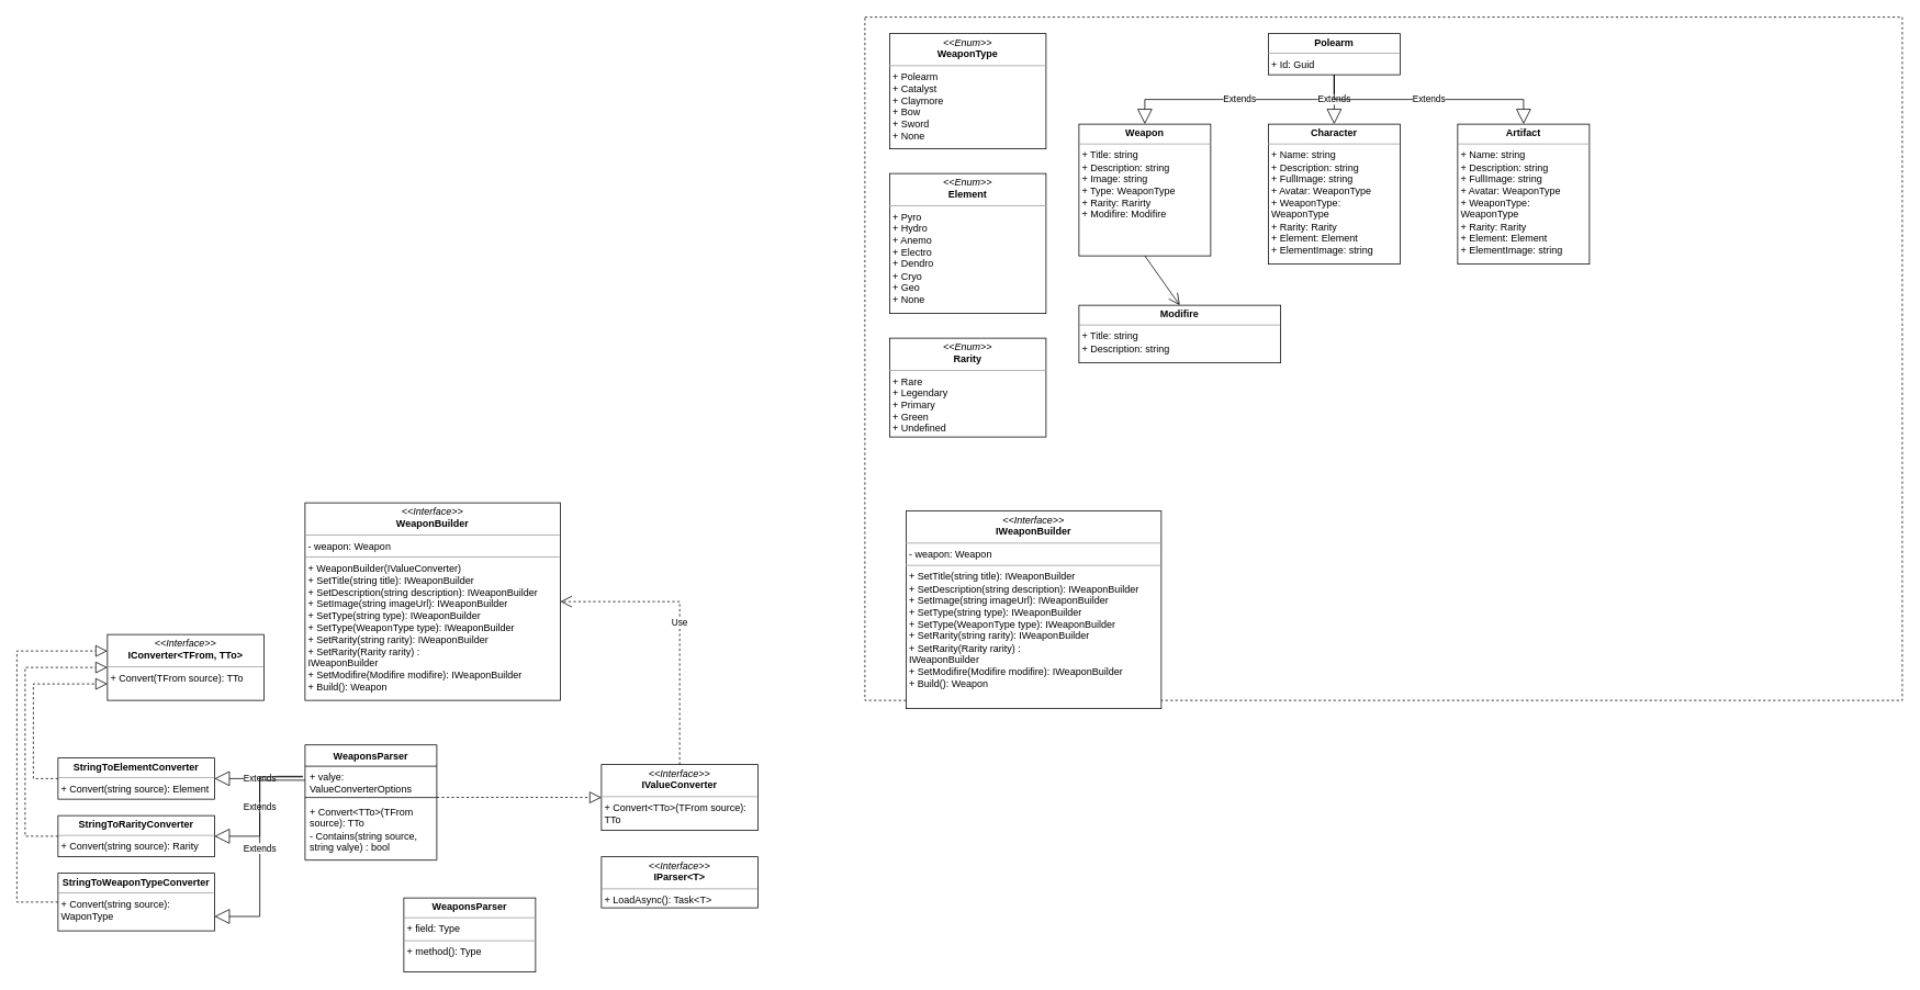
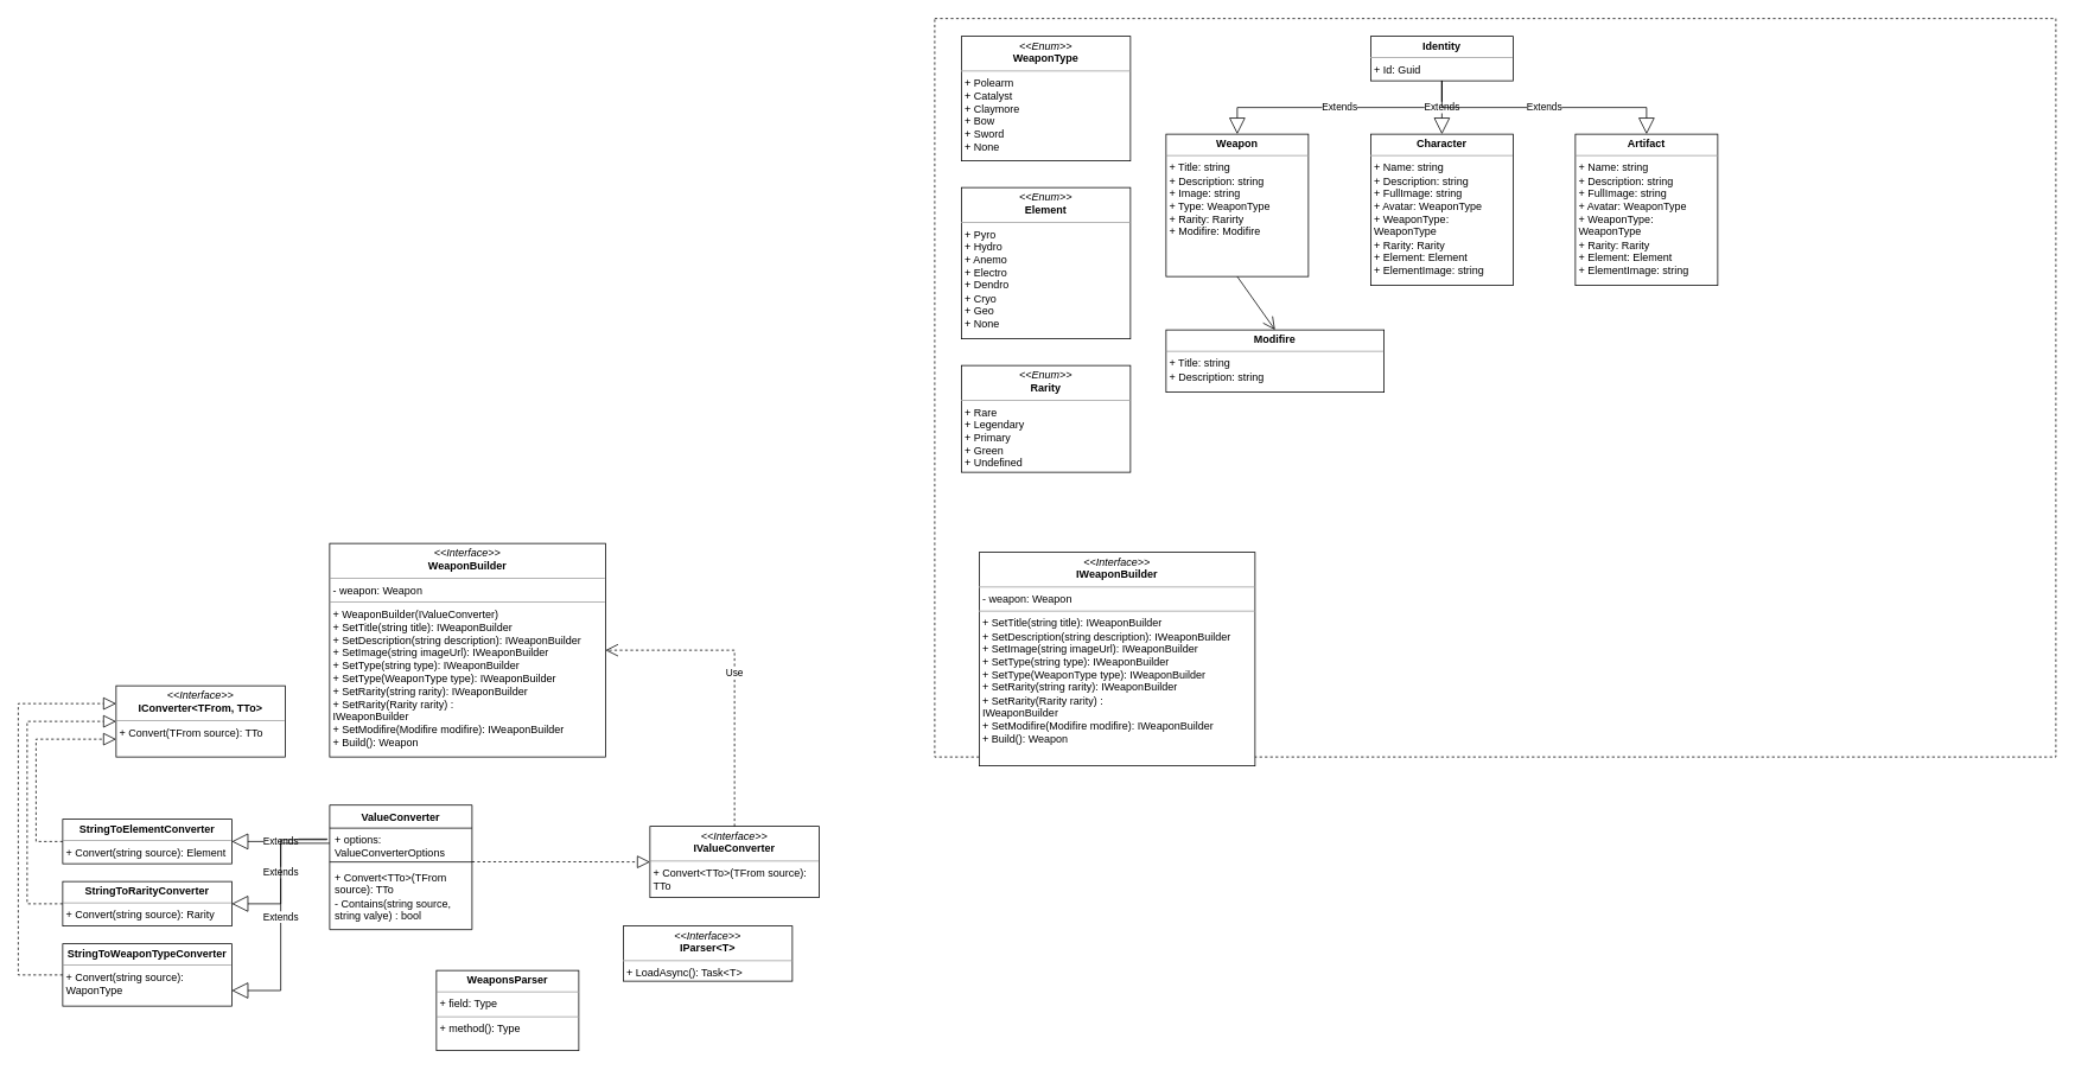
- <mxCell id="12" value="&lt;p style=&quot;margin:0px;margin-top:4px;text-align:center;&quot;&gt;&lt;b&gt;Polearm&lt;/b&gt;&lt;/p&gt;&lt;hr size=&quot;1&quot;&gt;&lt;p style=&quot;margin:0px;margin-left:4px;&quot;&gt;+ Id: Guid&lt;/p&gt;&lt;p style=&quot;margin:0px;margin-left:4px;&quot;&gt;&lt;br&gt;&lt;/p&gt;" style="verticalAlign=top;align=left;overflow=fill;fontSize=12;fontFamily=Helvetica;html=1;whiteSpace=wrap;" parent="1" vertex="1"><mxGeometry x="1540" y="40" width="160" height="50" as="geometry" /></mxCell>
+ <mxCell id="12" value="&lt;p style=&quot;margin:0px;margin-top:4px;text-align:center;&quot;&gt;&lt;b&gt;Identity&lt;/b&gt;&lt;/p&gt;&lt;hr size=&quot;1&quot;&gt;&lt;p style=&quot;margin:0px;margin-left:4px;&quot;&gt;+ Id: Guid&lt;/p&gt;&lt;p style=&quot;margin:0px;margin-left:4px;&quot;&gt;&lt;br&gt;&lt;/p&gt;" style="verticalAlign=top;align=left;overflow=fill;fontSize=12;fontFamily=Helvetica;html=1;whiteSpace=wrap;" parent="1" vertex="1"><mxGeometry x="1540" y="40" width="160" height="50" as="geometry" /></mxCell>
- <mxCell id="29" value="WeaponsParser" style="swimlane;fontStyle=1;align=center;verticalAlign=top;childLayout=stackLayout;horizontal=1;startSize=26;horizontalStack=0;resizeParent=1;resizeParentMax=0;resizeLast=0;collapsible=1;marginBottom=0;whiteSpace=wrap;html=1;" vertex="1" parent="1"><mxGeometry x="370" y="904" width="160" height="140" as="geometry" /></mxCell>
+ <mxCell id="29" value="ValueConverter" style="swimlane;fontStyle=1;align=center;verticalAlign=top;childLayout=stackLayout;horizontal=1;startSize=26;horizontalStack=0;resizeParent=1;resizeParentMax=0;resizeLast=0;collapsible=1;marginBottom=0;whiteSpace=wrap;html=1;" vertex="1" parent="1"><mxGeometry x="370" y="904" width="160" height="140" as="geometry" /></mxCell>
- <mxCell id="30" value="+ valye: ValueConverterOptions" style="text;strokeColor=none;fillColor=none;align=left;verticalAlign=top;spacingLeft=4;spacingRight=4;overflow=hidden;rotatable=0;points=[[0,0.5],[1,0.5]];portConstraint=eastwest;whiteSpace=wrap;html=1;" vertex="1" parent="29"><mxGeometry y="26" width="160" height="34" as="geometry" /></mxCell>
+ <mxCell id="30" value="+ options: ValueConverterOptions" style="text;strokeColor=none;fillColor=none;align=left;verticalAlign=top;spacingLeft=4;spacingRight=4;overflow=hidden;rotatable=0;points=[[0,0.5],[1,0.5]];portConstraint=eastwest;whiteSpace=wrap;html=1;" vertex="1" parent="29"><mxGeometry y="26" width="160" height="34" as="geometry" /></mxCell>
- <mxCell id="4" value="&lt;p style=&quot;margin:0px;margin-top:4px;text-align:center;&quot;&gt;&lt;i&gt;&amp;lt;&amp;lt;Interface&amp;gt;&amp;gt;&lt;/i&gt;&lt;br&gt;&lt;b&gt;IParser&amp;lt;T&amp;gt;&lt;/b&gt;&lt;/p&gt;&lt;hr size=&quot;1&quot;&gt;&lt;p style=&quot;margin:0px;margin-left:4px;&quot;&gt;+ LoadAsync(): Task&amp;lt;T&amp;gt;&lt;br&gt;&lt;br&gt;&lt;/p&gt;" style="verticalAlign=top;align=left;overflow=fill;fontSize=12;fontFamily=Helvetica;html=1;whiteSpace=wrap;" parent="1" vertex="1"><mxGeometry x="730" y="1040" width="190" height="62" as="geometry" /></mxCell>
+ <mxCell id="4" value="&lt;p style=&quot;margin:0px;margin-top:4px;text-align:center;&quot;&gt;&lt;i&gt;&amp;lt;&amp;lt;Interface&amp;gt;&amp;gt;&lt;/i&gt;&lt;br&gt;&lt;b&gt;IParser&amp;lt;T&amp;gt;&lt;/b&gt;&lt;/p&gt;&lt;hr size=&quot;1&quot;&gt;&lt;p style=&quot;margin:0px;margin-left:4px;&quot;&gt;+ LoadAsync(): Task&amp;lt;T&amp;gt;&lt;br&gt;&lt;br&gt;&lt;/p&gt;" style="verticalAlign=top;align=left;overflow=fill;fontSize=12;fontFamily=Helvetica;html=1;whiteSpace=wrap;" parent="1" vertex="1"><mxGeometry x="700" y="1040" width="190" height="62" as="geometry" /></mxCell>
